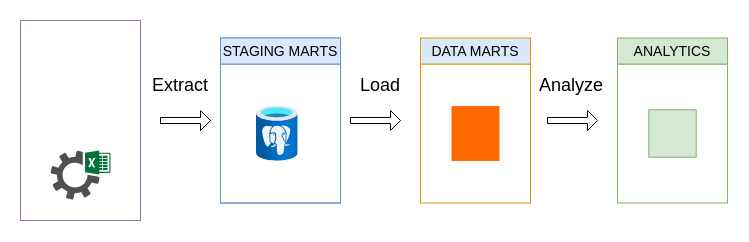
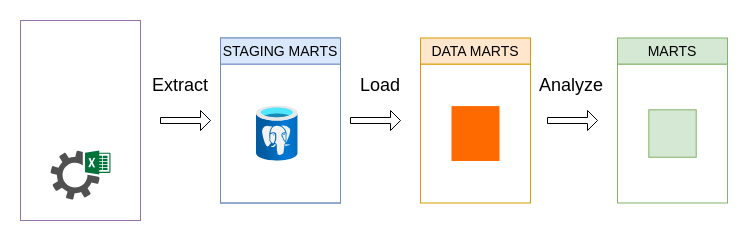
- <mxCell id="13" value="&lt;font style=&quot;font-size: 14px;&quot;&gt;DATA MARTS&lt;/font&gt;" style="rounded=0;whiteSpace=wrap;html=1;fillColor=#dae8fc;strokeColor=#d79b00;" parent="10" vertex="1"><mxGeometry width="110" height="26.053" as="geometry" /></mxCell>
+ <mxCell id="13" value="&lt;font style=&quot;font-size: 14px;&quot;&gt;DATA MARTS&lt;/font&gt;" style="rounded=0;whiteSpace=wrap;html=1;fillColor=#ffe6cc;strokeColor=#d79b00;" parent="10" vertex="1"><mxGeometry width="110" height="26.053" as="geometry" /></mxCell>
- <mxCell id="16" value="&lt;span style=&quot;font-size: 14px;&quot;&gt;ANALYTICS&lt;/span&gt;" style="rounded=0;whiteSpace=wrap;html=1;fillColor=#d5e8d4;strokeColor=#82b366;" parent="14" vertex="1"><mxGeometry width="110" height="26.053" as="geometry" /></mxCell>
+ <mxCell id="16" value="&lt;span style=&quot;font-size: 14px;&quot;&gt;MARTS&lt;/span&gt;" style="rounded=0;whiteSpace=wrap;html=1;fillColor=#d5e8d4;strokeColor=#82b366;" parent="14" vertex="1"><mxGeometry width="110" height="26.053" as="geometry" /></mxCell>
